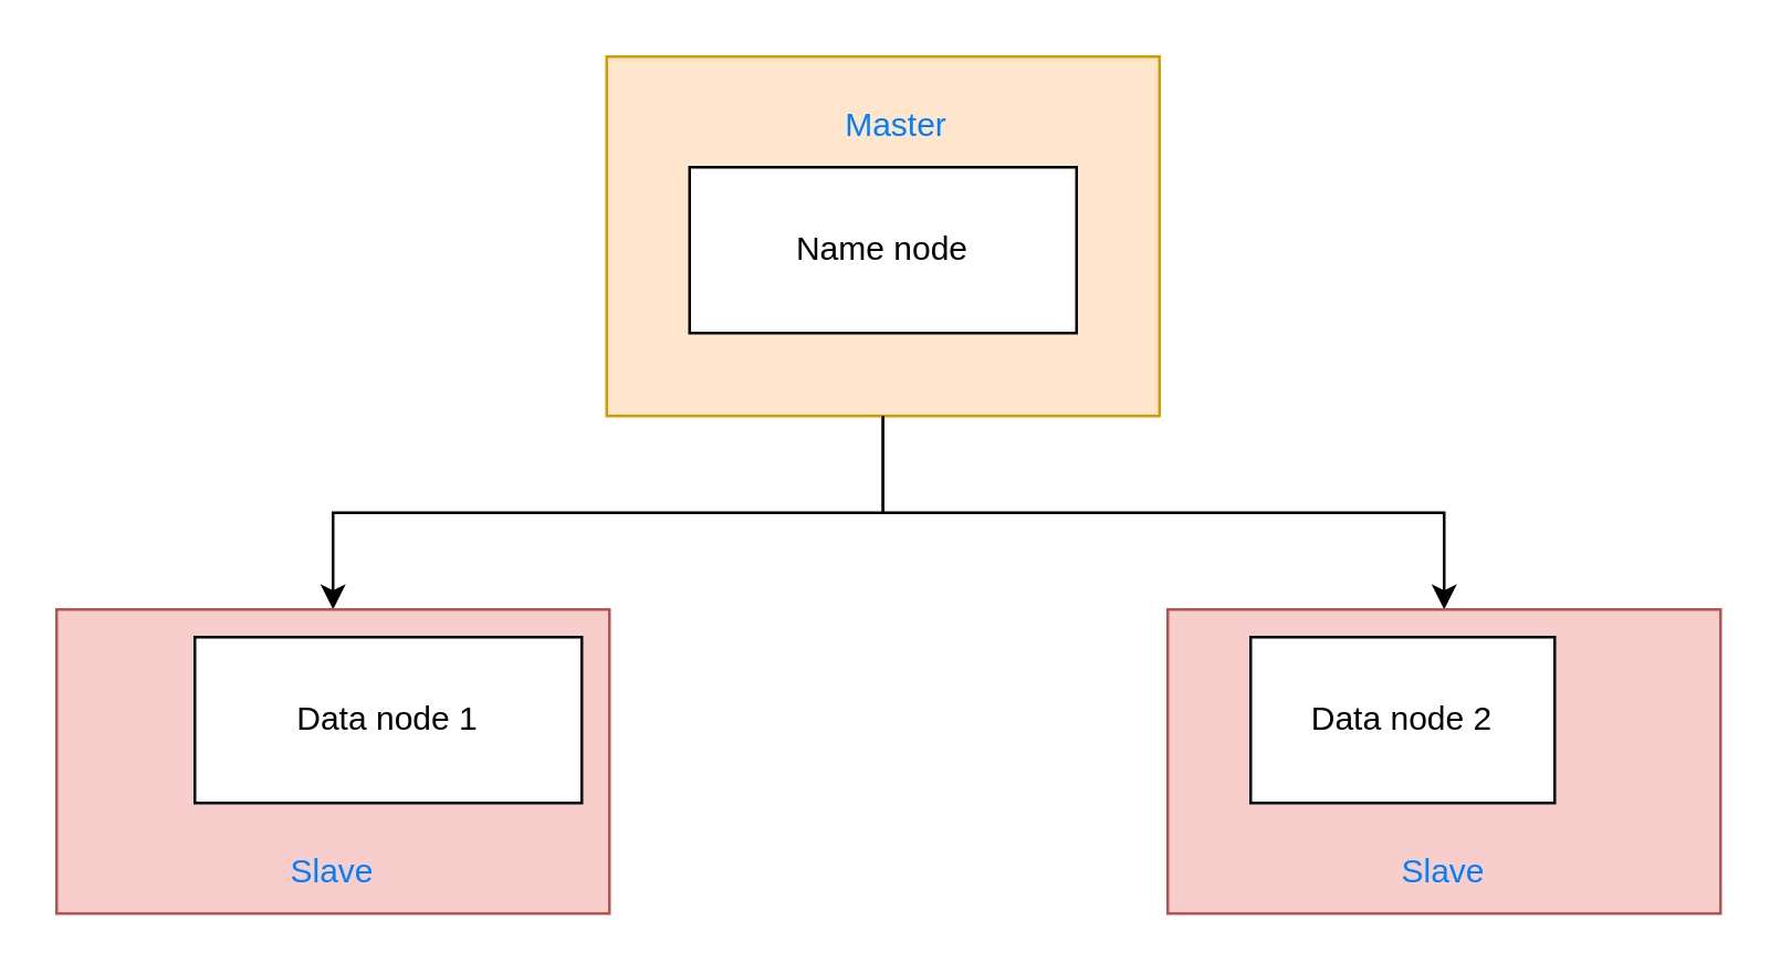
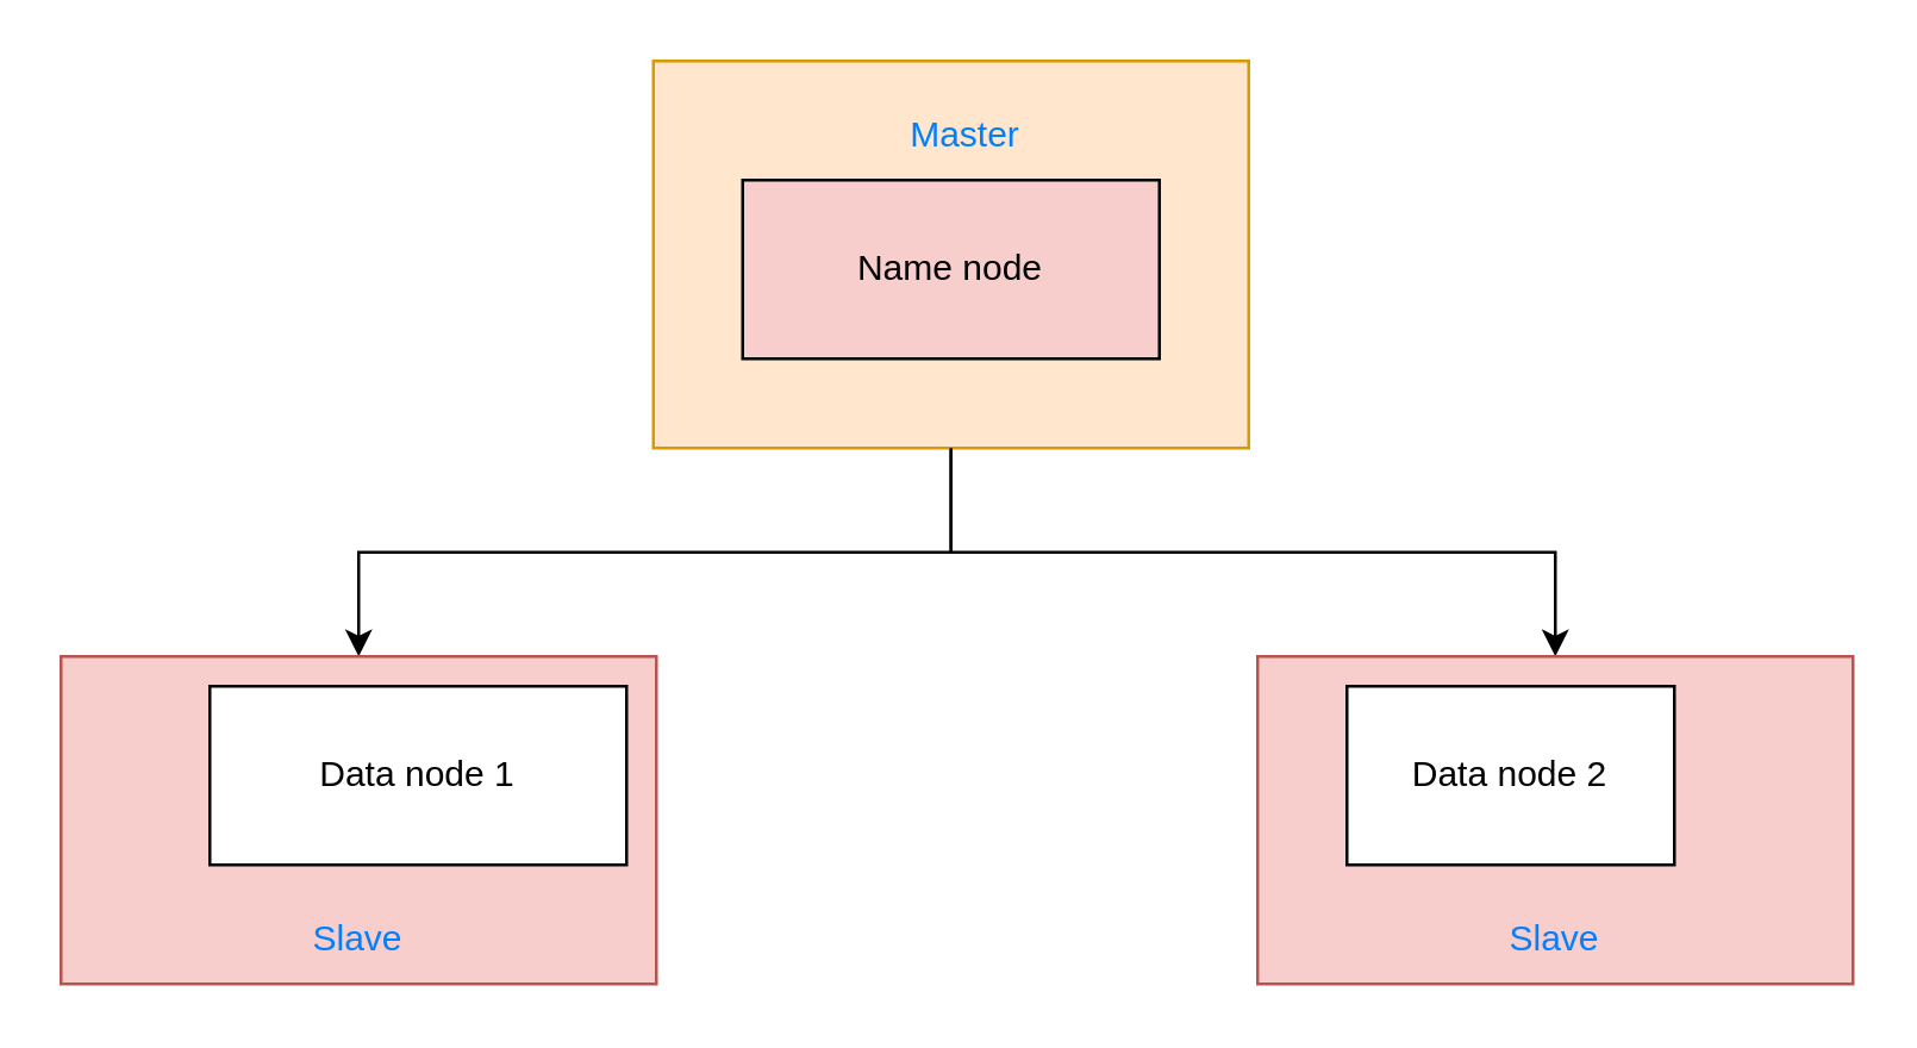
- <mxCell id="5" value="Name node" style="rounded=0;whiteSpace=wrap;html=1;" parent="1" vertex="1"><mxGeometry x="249" y="60" width="140" height="60" as="geometry" /></mxCell>
+ <mxCell id="5" value="Name node" style="rounded=0;whiteSpace=wrap;html=1;fillColor=#f8cecc;" parent="1" vertex="1"><mxGeometry x="249" y="60" width="140" height="60" as="geometry" /></mxCell>
